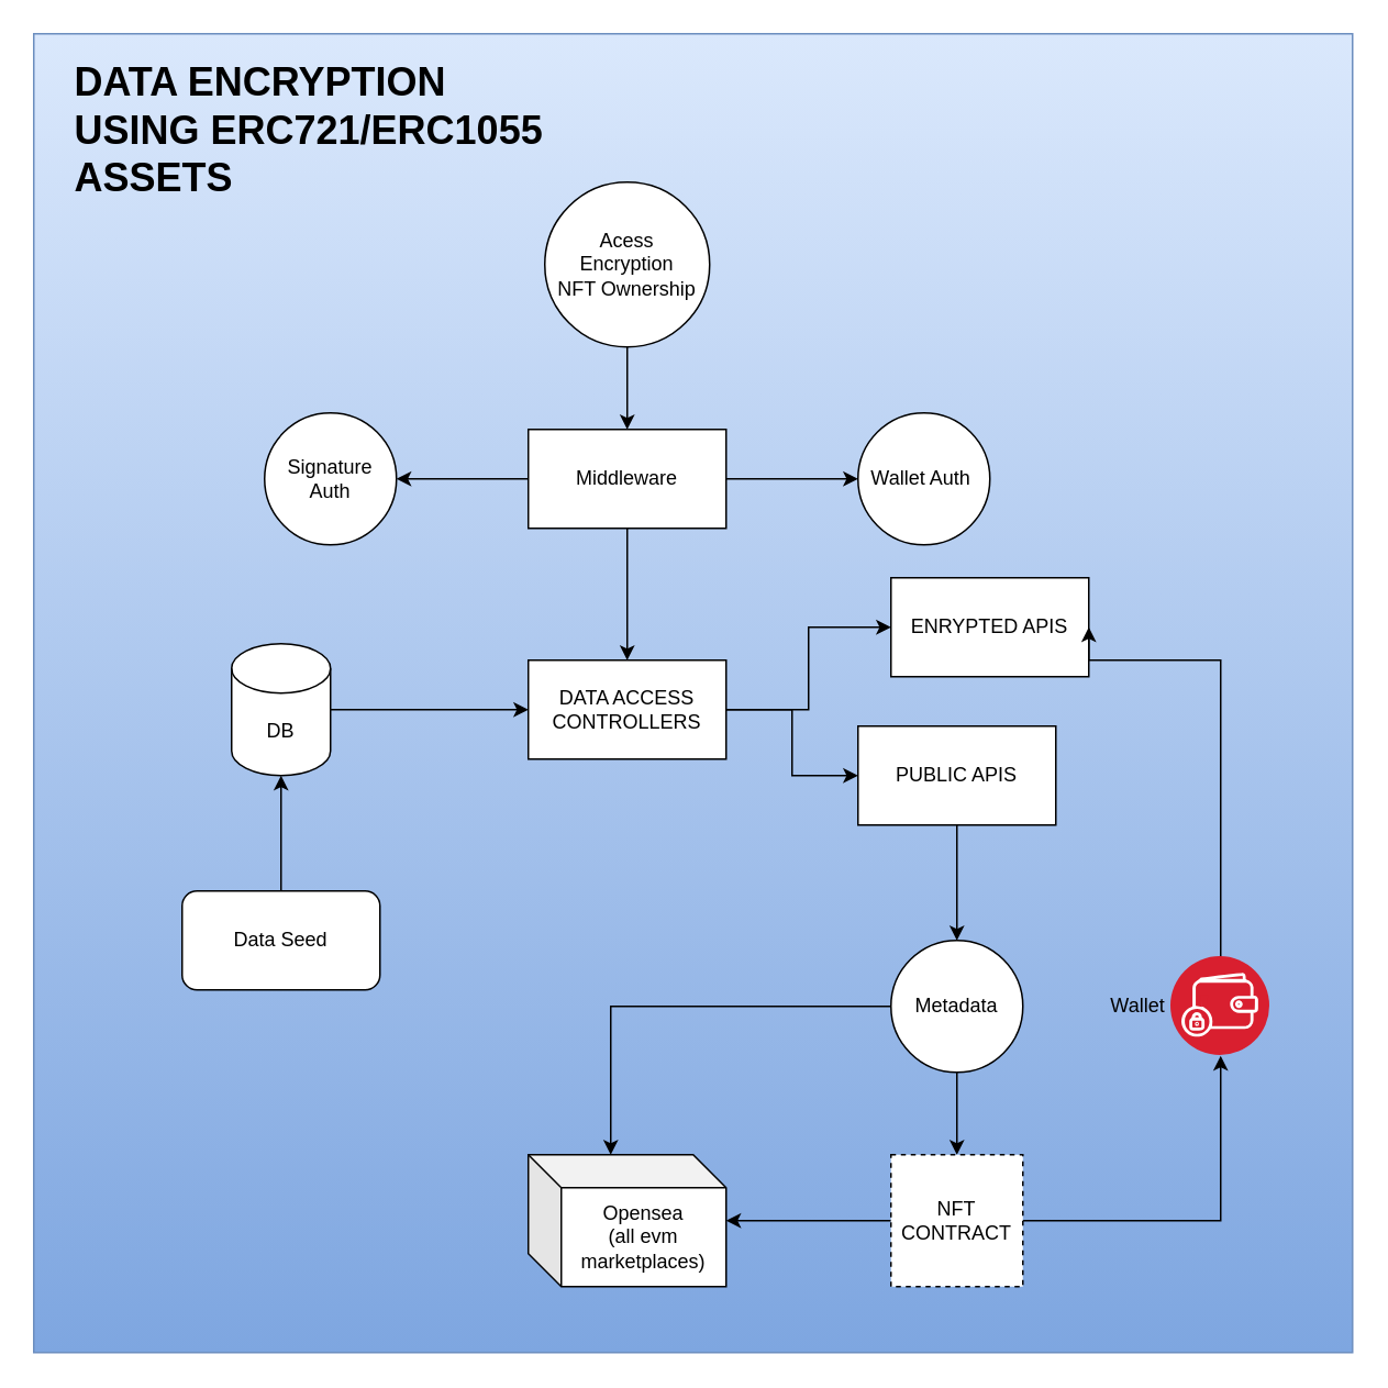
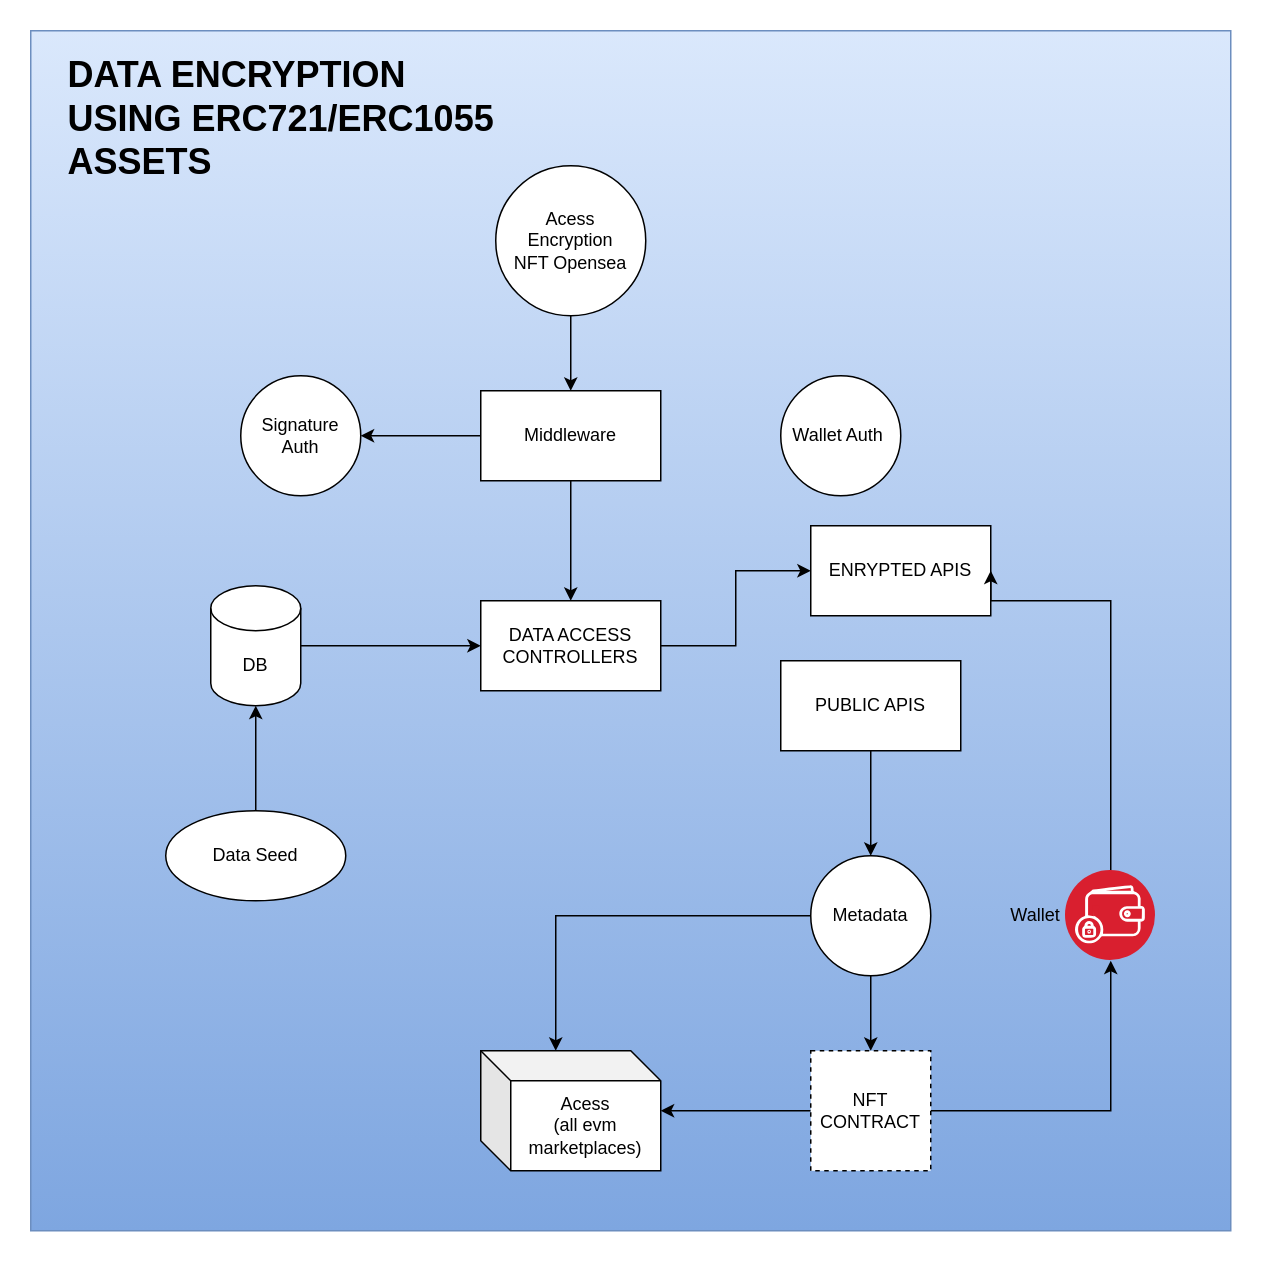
- <mxCell id="15" value="Acess&lt;br&gt;Encryption&lt;br&gt;NFT Ownership" style="ellipse;whiteSpace=wrap;html=1;aspect=fixed;" vertex="1" parent="1"><mxGeometry x="330" y="110" width="100" height="100" as="geometry" /></mxCell>
+ <mxCell id="15" value="Acess&lt;br&gt;Encryption&lt;br&gt;NFT Opensea" style="ellipse;whiteSpace=wrap;html=1;aspect=fixed;" vertex="1" parent="1"><mxGeometry x="330" y="110" width="100" height="100" as="geometry" /></mxCell>
- <mxCell id="12" value="" style="edgeStyle=orthogonalEdgeStyle;rounded=0;orthogonalLoop=1;jettySize=auto;html=1;" edge="1" parent="1" source="13" target="18"><mxGeometry relative="1" as="geometry" /></mxCell>
- <mxCell id="8" style="edgeStyle=orthogonalEdgeStyle;rounded=0;orthogonalLoop=1;jettySize=auto;html=1;entryX=0;entryY=0.5;entryDx=0;entryDy=0;" edge="1" parent="1" source="9" target="20"><mxGeometry relative="1" as="geometry" /></mxCell>
- <mxCell id="6" value="Data Seed" style="rounded=1;whiteSpace=wrap;html=1;" vertex="1" parent="1"><mxGeometry x="110" y="540" width="120" height="60" as="geometry" /></mxCell>
+ <mxCell id="6" value="Data Seed" style="ellipse;whiteSpace=wrap;html=1;" vertex="1" parent="1"><mxGeometry x="110" y="540" width="120" height="60" as="geometry" /></mxCell>
- <mxCell id="30" value="Opensea&lt;br&gt;(all evm marketplaces)" style="shape=cube;whiteSpace=wrap;html=1;boundedLbl=1;backgroundOutline=1;darkOpacity=0.05;darkOpacity2=0.1;" vertex="1" parent="1"><mxGeometry x="320" y="700" width="120" height="80" as="geometry" /></mxCell>
+ <mxCell id="30" value="Acess&lt;br&gt;(all evm marketplaces)" style="shape=cube;whiteSpace=wrap;html=1;boundedLbl=1;backgroundOutline=1;darkOpacity=0.05;darkOpacity2=0.1;" vertex="1" parent="1"><mxGeometry x="320" y="700" width="120" height="80" as="geometry" /></mxCell>
